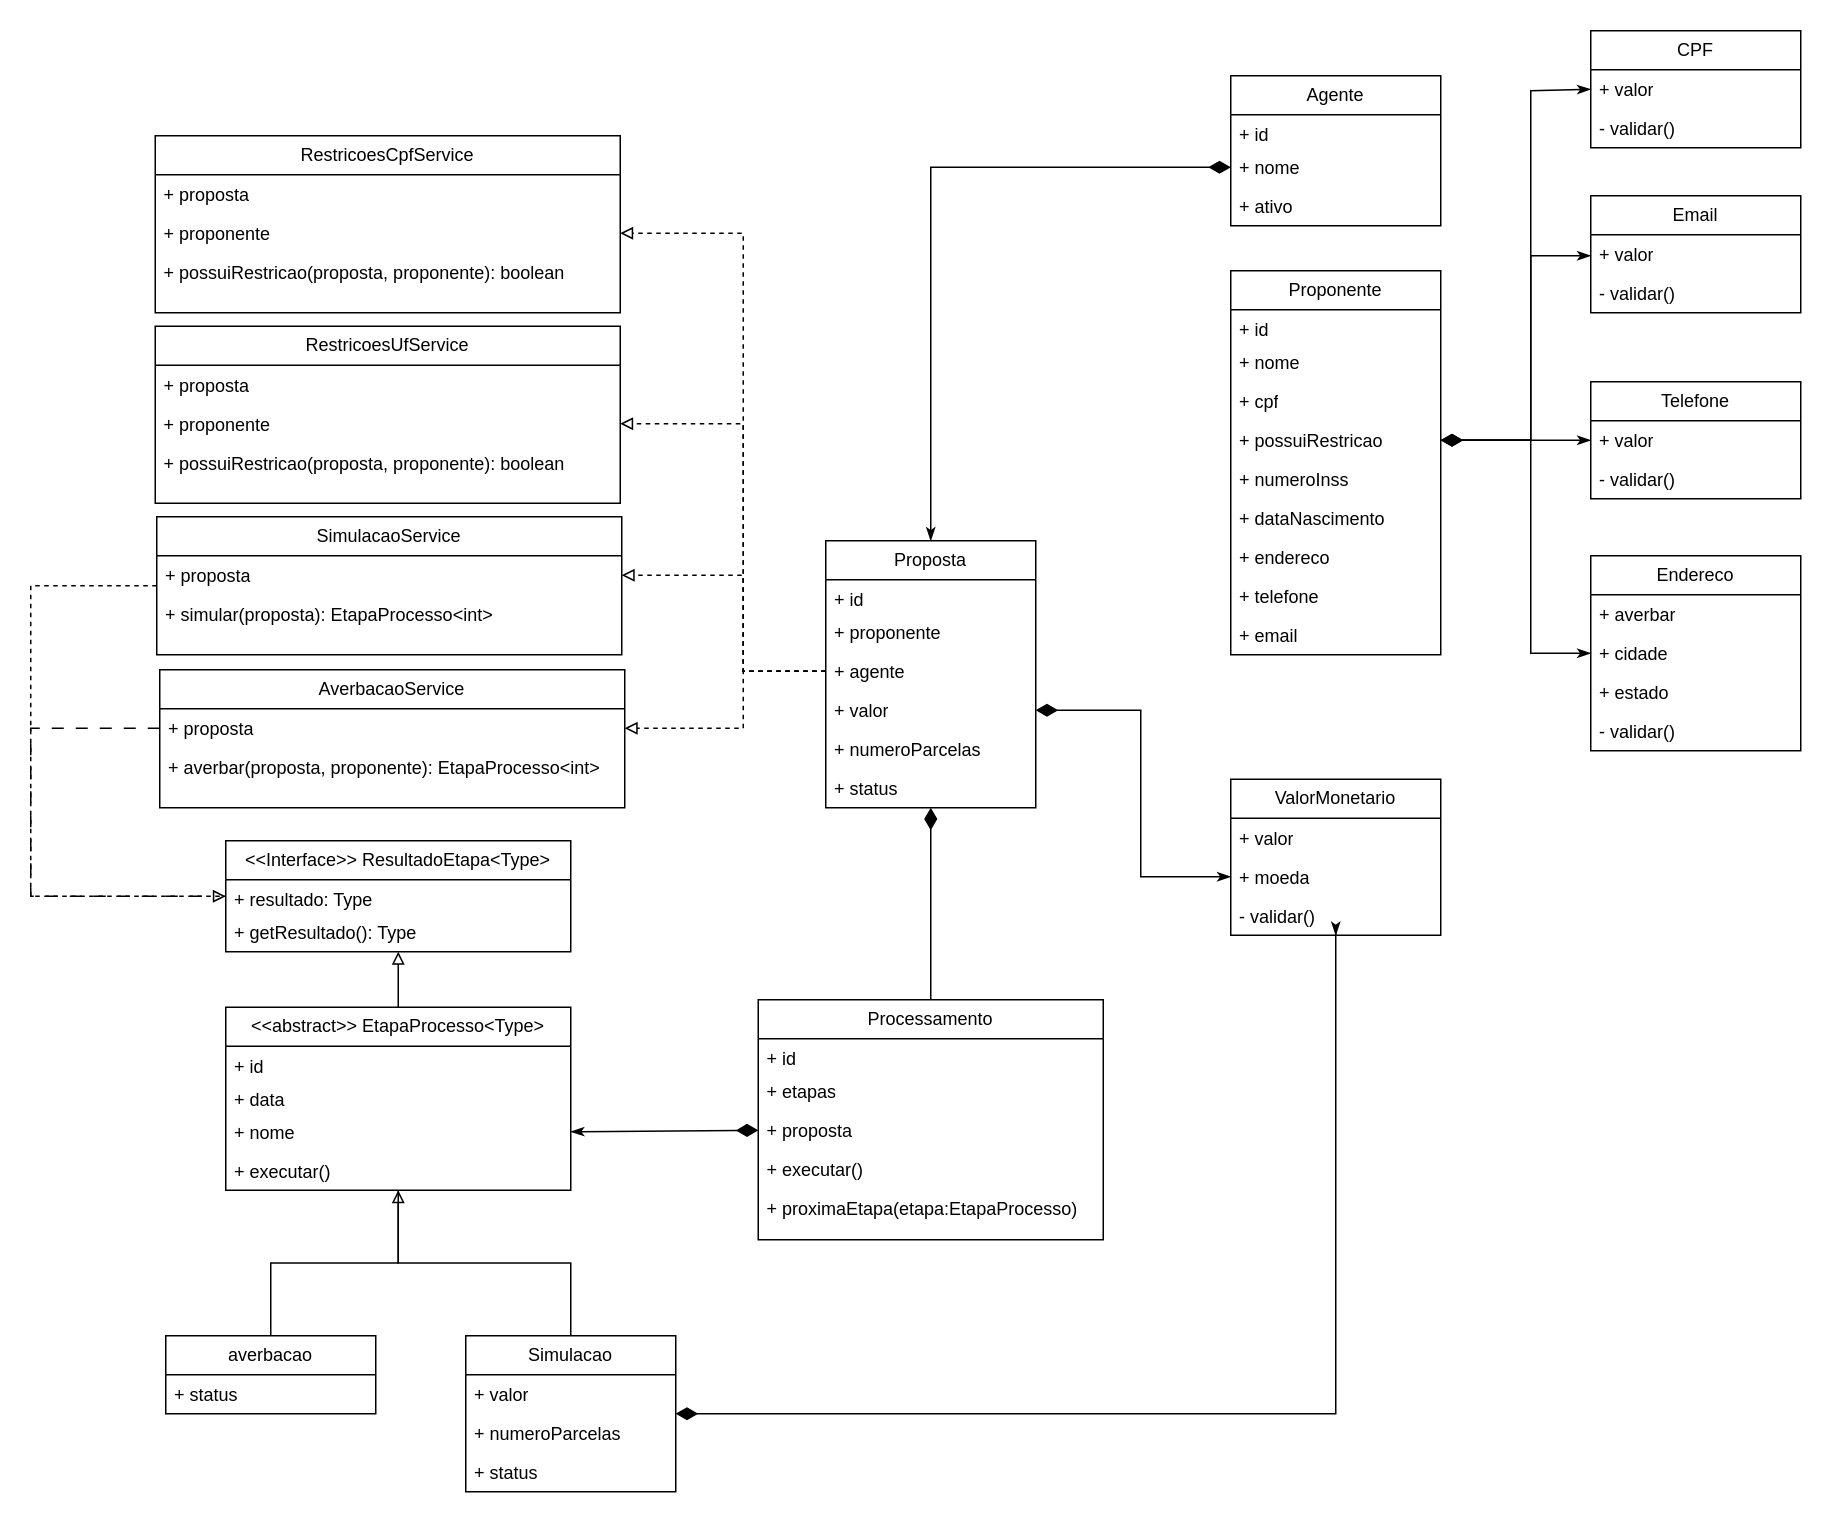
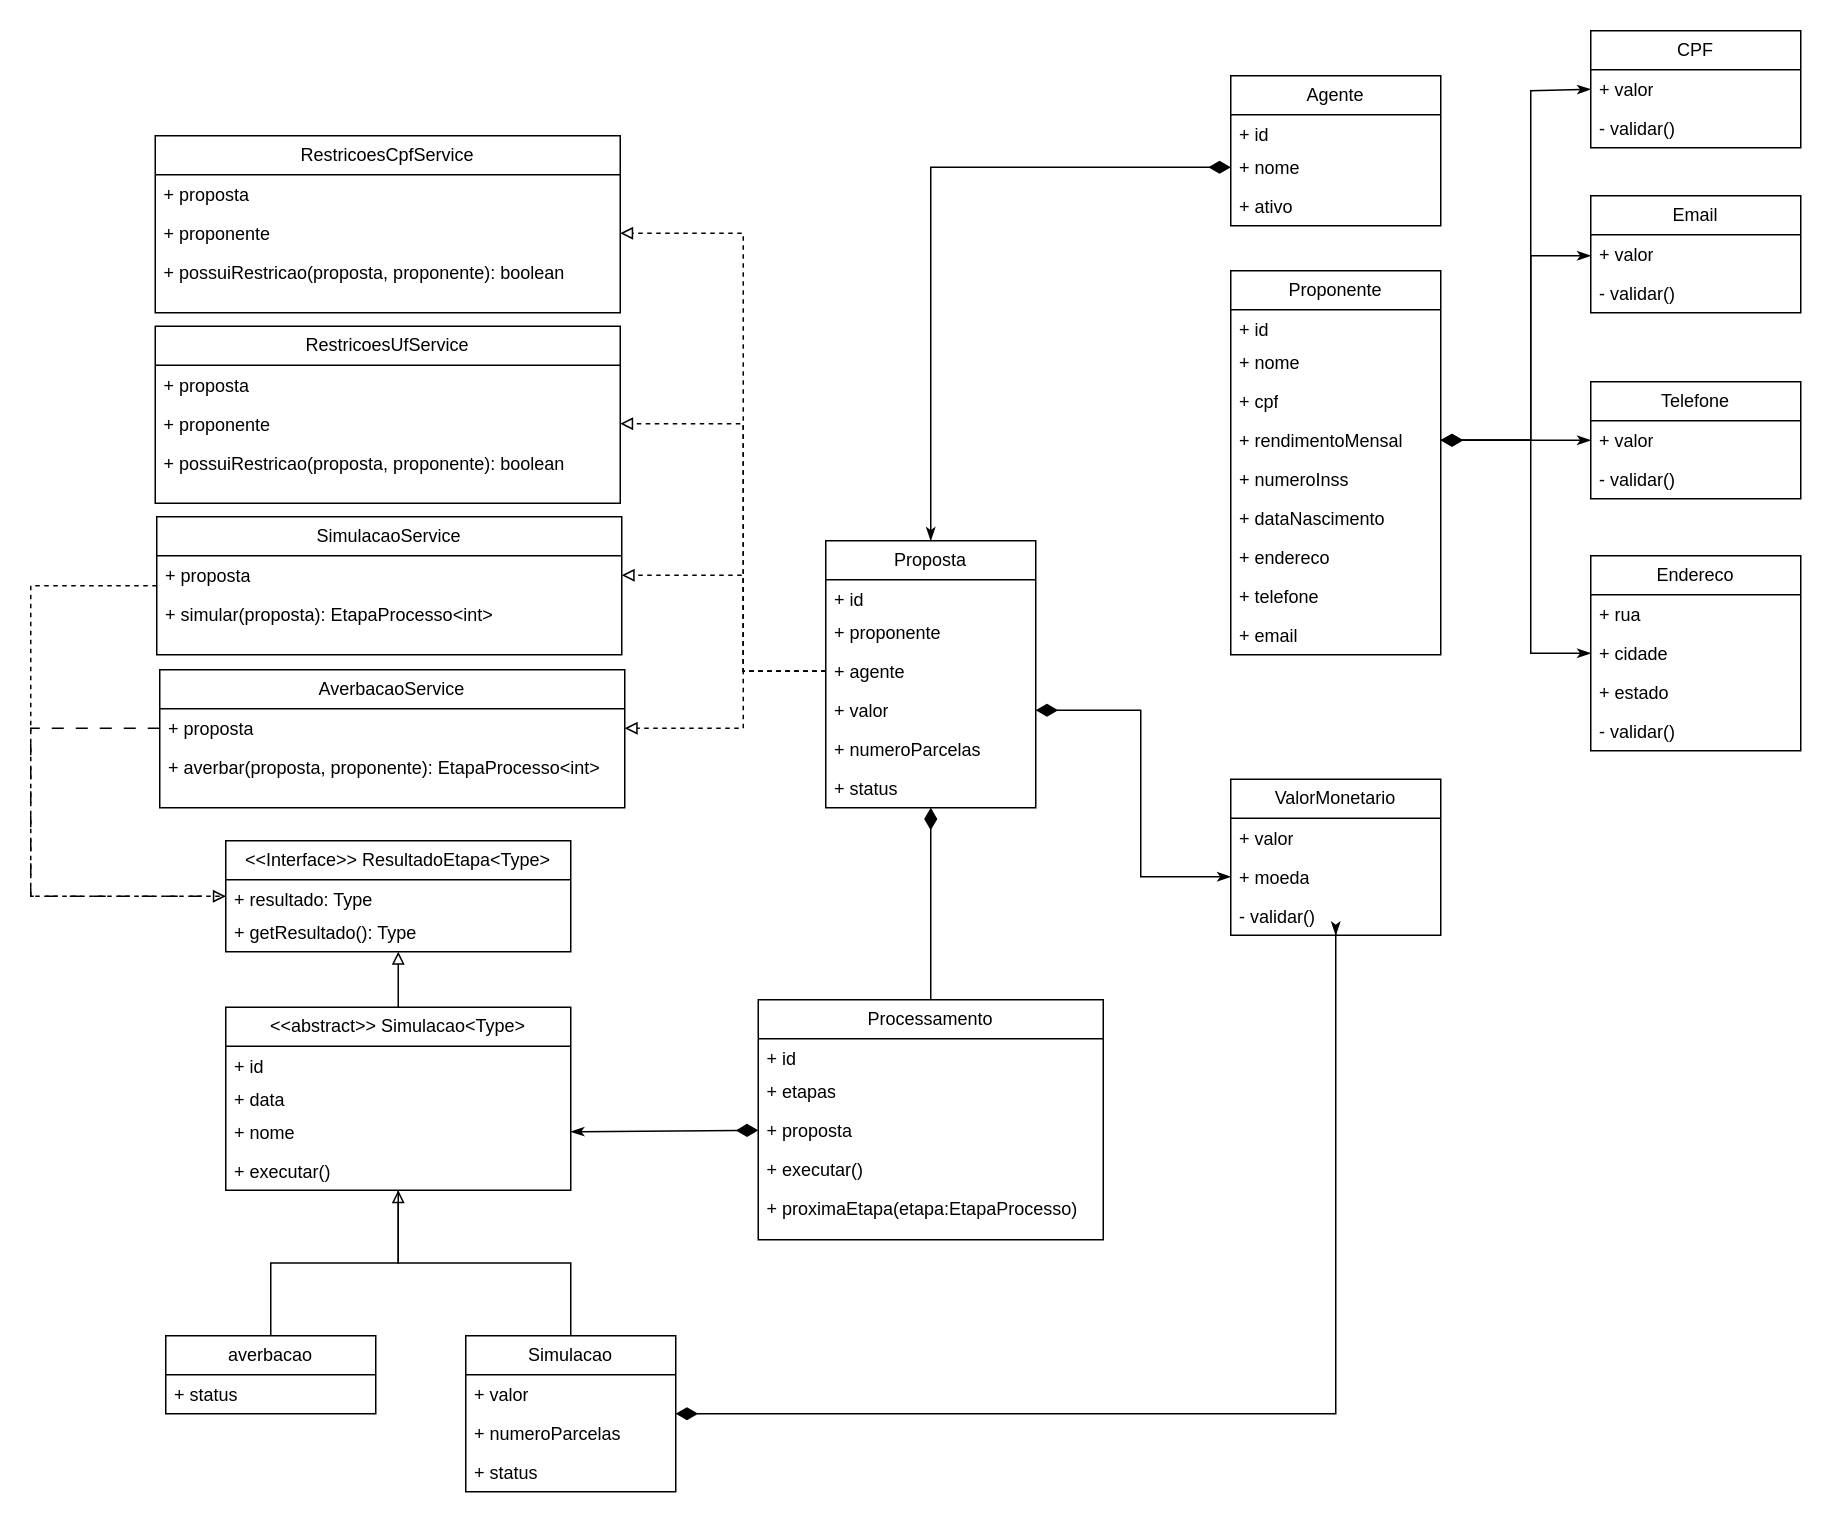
- <mxCell id="24" value="+ possuiRestricao" style="text;align=left;verticalAlign=top;spacingLeft=4;spacingRight=4;overflow=hidden;rotatable=0;points=[[0,0.5],[1,0.5]];portConstraint=eastwest;whiteSpace=wrap;html=1;" vertex="1" parent="20"><mxGeometry y="100" width="140" height="26" as="geometry" /></mxCell>
+ <mxCell id="24" value="+ rendimentoMensal" style="text;align=left;verticalAlign=top;spacingLeft=4;spacingRight=4;overflow=hidden;rotatable=0;points=[[0,0.5],[1,0.5]];portConstraint=eastwest;whiteSpace=wrap;html=1;" vertex="1" parent="20"><mxGeometry y="100" width="140" height="26" as="geometry" /></mxCell>
- <mxCell id="38" value="+ averbar" style="text;align=left;verticalAlign=top;spacingLeft=4;spacingRight=4;overflow=hidden;rotatable=0;points=[[0,0.5],[1,0.5]];portConstraint=eastwest;whiteSpace=wrap;html=1;" vertex="1" parent="37"><mxGeometry y="26" width="140" height="26" as="geometry" /></mxCell>
+ <mxCell id="38" value="+ rua" style="text;align=left;verticalAlign=top;spacingLeft=4;spacingRight=4;overflow=hidden;rotatable=0;points=[[0,0.5],[1,0.5]];portConstraint=eastwest;whiteSpace=wrap;html=1;" vertex="1" parent="37"><mxGeometry y="26" width="140" height="26" as="geometry" /></mxCell>
- <mxCell id="64" value="&amp;lt;&amp;lt;abstract&amp;gt;&amp;gt; EtapaProcesso&amp;lt;&lt;span style=&quot;text-align: left;&quot;&gt;Type&lt;/span&gt;&amp;gt;" style="swimlane;fontStyle=0;childLayout=stackLayout;horizontal=1;startSize=26;horizontalStack=0;resizeParent=1;resizeParentMax=0;resizeLast=0;collapsible=1;marginBottom=0;whiteSpace=wrap;html=1;" vertex="1" parent="1"><mxGeometry x="150" y="671" width="230" height="122" as="geometry" /></mxCell>
+ <mxCell id="64" value="&amp;lt;&amp;lt;abstract&amp;gt;&amp;gt; Simulacao&amp;lt;&lt;span style=&quot;text-align: left;&quot;&gt;Type&lt;/span&gt;&amp;gt;" style="swimlane;fontStyle=0;childLayout=stackLayout;horizontal=1;startSize=26;horizontalStack=0;resizeParent=1;resizeParentMax=0;resizeLast=0;collapsible=1;marginBottom=0;whiteSpace=wrap;html=1;" vertex="1" parent="1"><mxGeometry x="150" y="671" width="230" height="122" as="geometry" /></mxCell>
